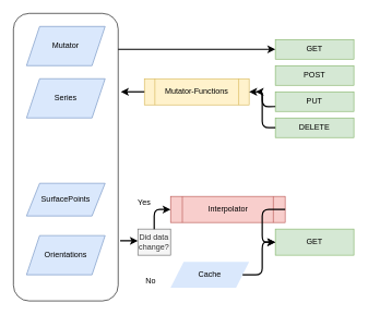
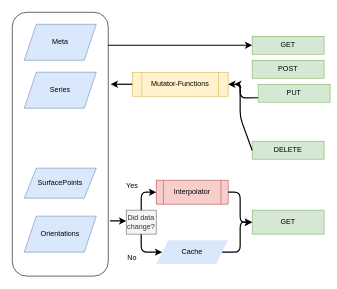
- <mxCell id="3" value="Mutator" style="shape=parallelogram;perimeter=parallelogramPerimeter;whiteSpace=wrap;html=1;fixedSize=1;fillColor=#dae8fc;strokeColor=#6c8ebf;" vertex="1" parent="1"><mxGeometry x="40" y="40" width="120" height="60" as="geometry" /></mxCell>
+ <mxCell id="3" value="Meta" style="shape=parallelogram;perimeter=parallelogramPerimeter;whiteSpace=wrap;html=1;fixedSize=1;fillColor=#dae8fc;strokeColor=#6c8ebf;" vertex="1" parent="1"><mxGeometry x="40" y="40" width="120" height="60" as="geometry" /></mxCell>
- <mxCell id="19" value="PUT" style="rounded=0;whiteSpace=wrap;html=1;fillColor=#d5e8d4;strokeColor=#82b366;" vertex="1" parent="1"><mxGeometry x="420" y="140" width="120" height="30" as="geometry" /></mxCell>
+ <mxCell id="19" value="PUT" style="rounded=0;whiteSpace=wrap;html=1;fillColor=#d5e8d4;strokeColor=#82b366;" vertex="1" parent="1"><mxGeometry x="430" y="140" width="120" height="30" as="geometry" /></mxCell>
- <mxCell id="20" value="DELETE" style="rounded=0;whiteSpace=wrap;html=1;fillColor=#d5e8d4;strokeColor=#82b366;" vertex="1" parent="1"><mxGeometry x="420" y="180" width="120" height="30" as="geometry" /></mxCell>
+ <mxCell id="20" value="DELETE" style="rounded=0;whiteSpace=wrap;html=1;fillColor=#d5e8d4;strokeColor=#82b366;" vertex="1" parent="1"><mxGeometry x="420" y="235" width="120" height="30" as="geometry" /></mxCell>
- <mxCell id="8" value="Interpolator" style="shape=process;whiteSpace=wrap;html=1;backgroundOutline=1;fillColor=#f8cecc;strokeColor=#b85450;" vertex="1" parent="1"><mxGeometry x="260" y="300" width="175" height="40" as="geometry" /></mxCell>
+ <mxCell id="8" value="Interpolator" style="shape=process;whiteSpace=wrap;html=1;backgroundOutline=1;fillColor=#f8cecc;strokeColor=#b85450;" vertex="1" parent="1"><mxGeometry x="260" y="300" width="120" height="40" as="geometry" /></mxCell>
+ <mxCell id="15" value="" style="endArrow=classic;html=1;exitX=0.5;exitY=1;exitDx=0;exitDy=0;entryX=0;entryY=0.5;entryDx=0;entryDy=0;strokeWidth=2;" edge="1" parent="1" source="11" target="9"><mxGeometry width="50" height="50" relative="1" as="geometry"><mxPoint x="380" y="290" as="sourcePoint" /><mxPoint x="430" y="240" as="targetPoint" /><Array as="points"><mxPoint x="235" y="420" /></Array></mxGeometry></mxCell>
- <mxCell id="14" value="No" style="text;html=1;strokeColor=none;fillColor=none;align=center;verticalAlign=middle;whiteSpace=wrap;rounded=0;" vertex="1" parent="1"><mxGeometry x="210" y="420" width="40" height="20" as="geometry" /></mxCell>
+ <mxCell id="14" value="No" style="text;html=1;strokeColor=none;fillColor=none;align=center;verticalAlign=middle;whiteSpace=wrap;rounded=0;" vertex="1" parent="1"><mxGeometry x="200" y="420" width="40" height="20" as="geometry" /></mxCell>
